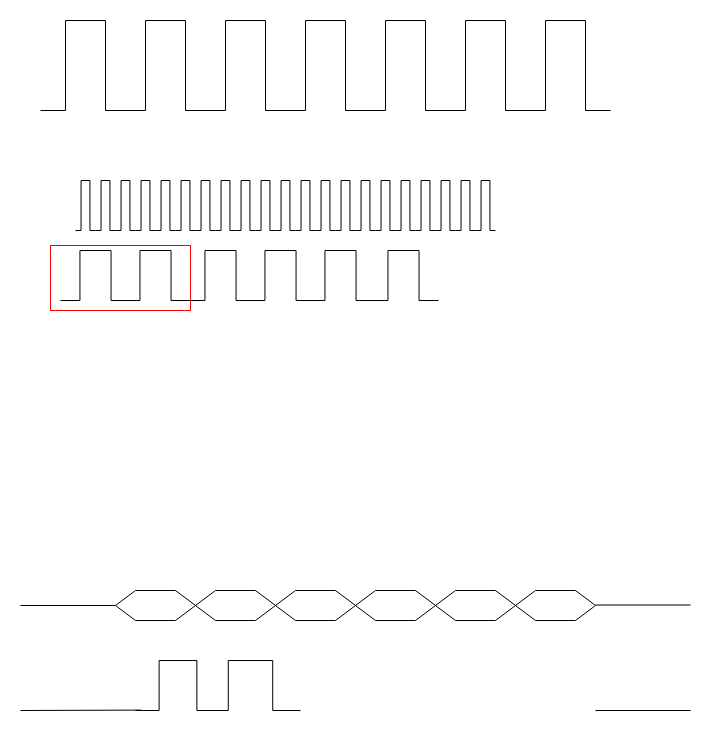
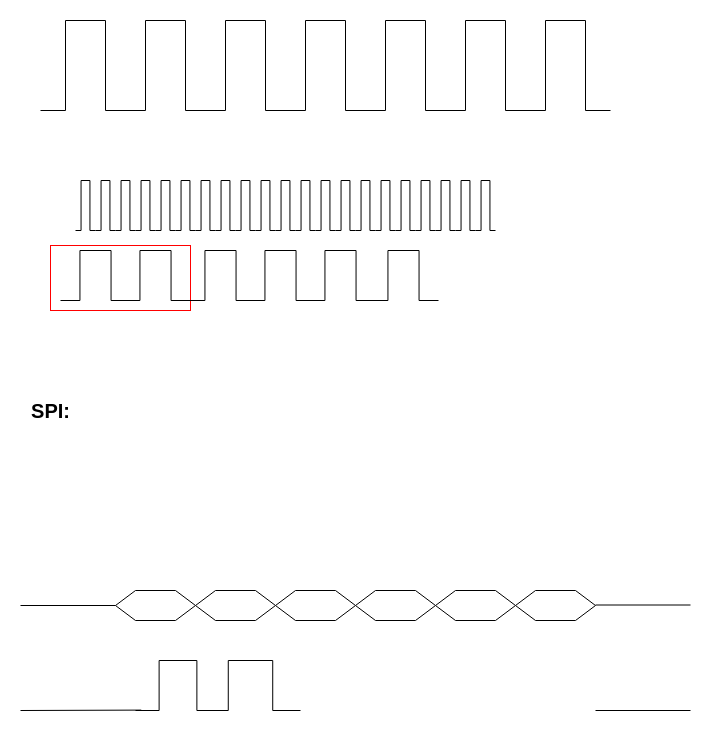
+ <mxCell id="37" value="&lt;font style=&quot;font-size: 20px;&quot;&gt;&lt;b&gt;SPI:&lt;/b&gt;&lt;/font&gt;" style="text;html=1;align=center;verticalAlign=middle;resizable=0;points=[];autosize=1;strokeColor=none;fillColor=none;" parent="1" vertex="1"><mxGeometry x="20" y="390" width="60" height="40" as="geometry" /></mxCell>
